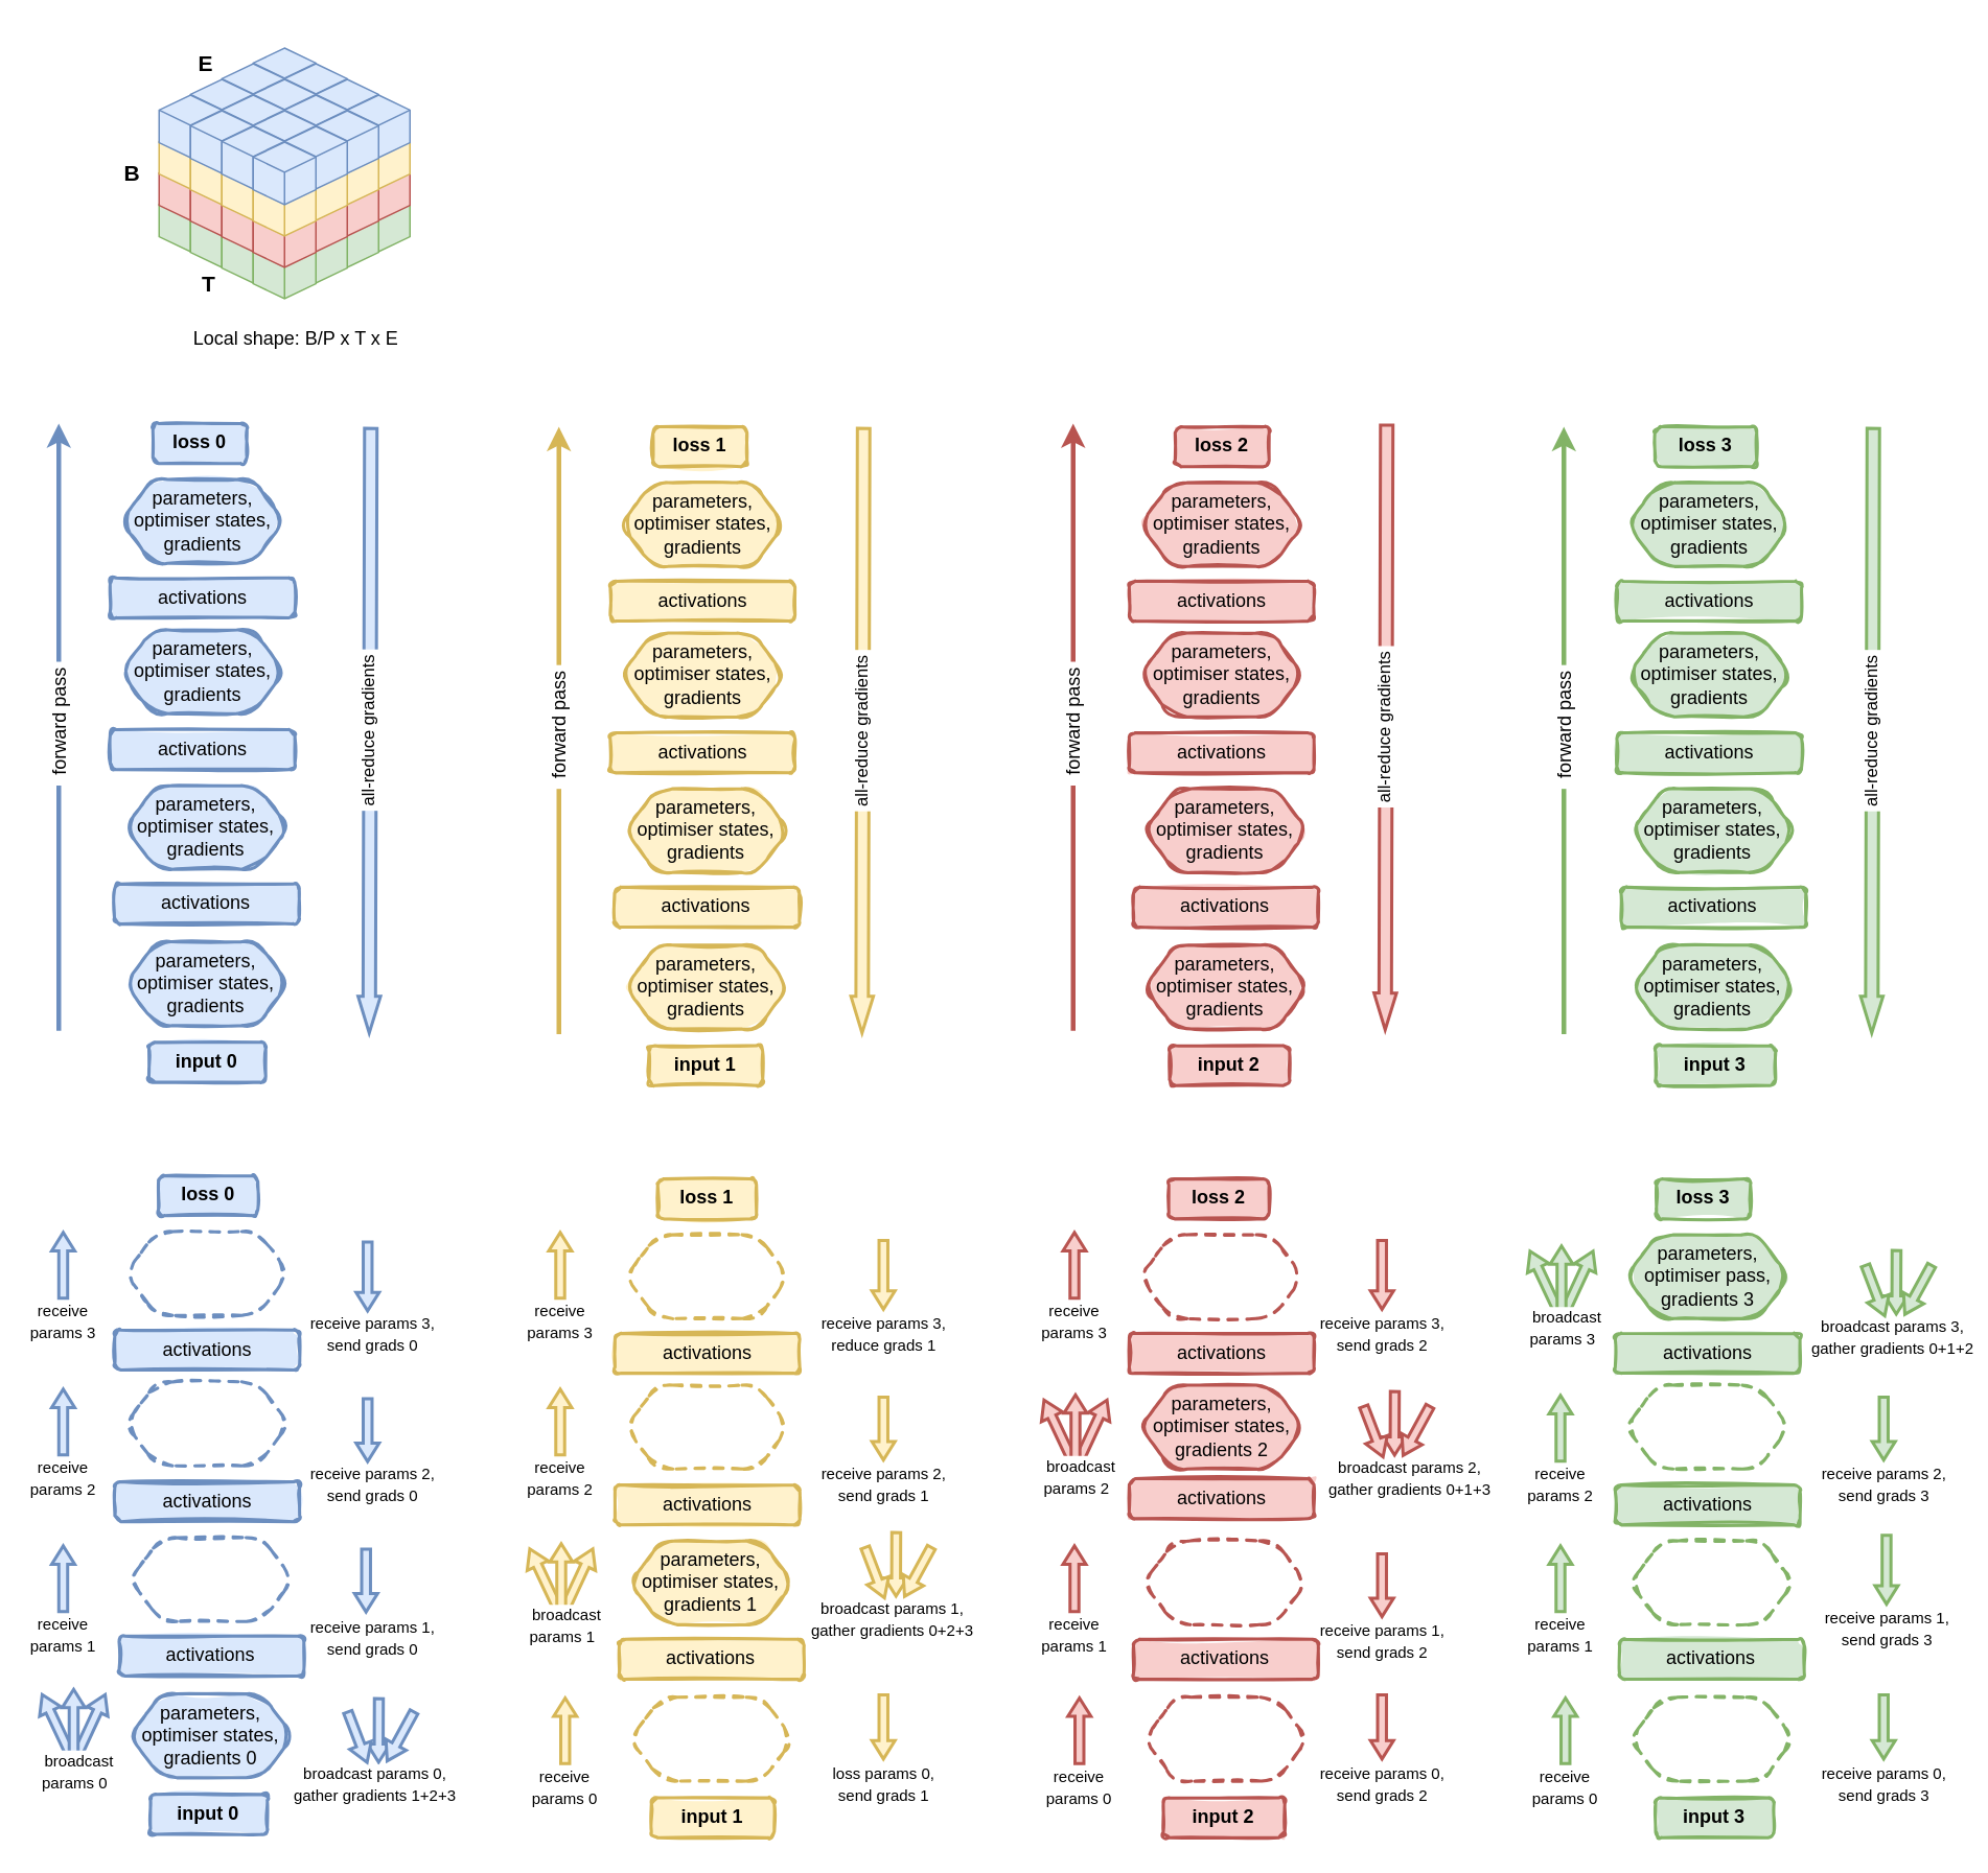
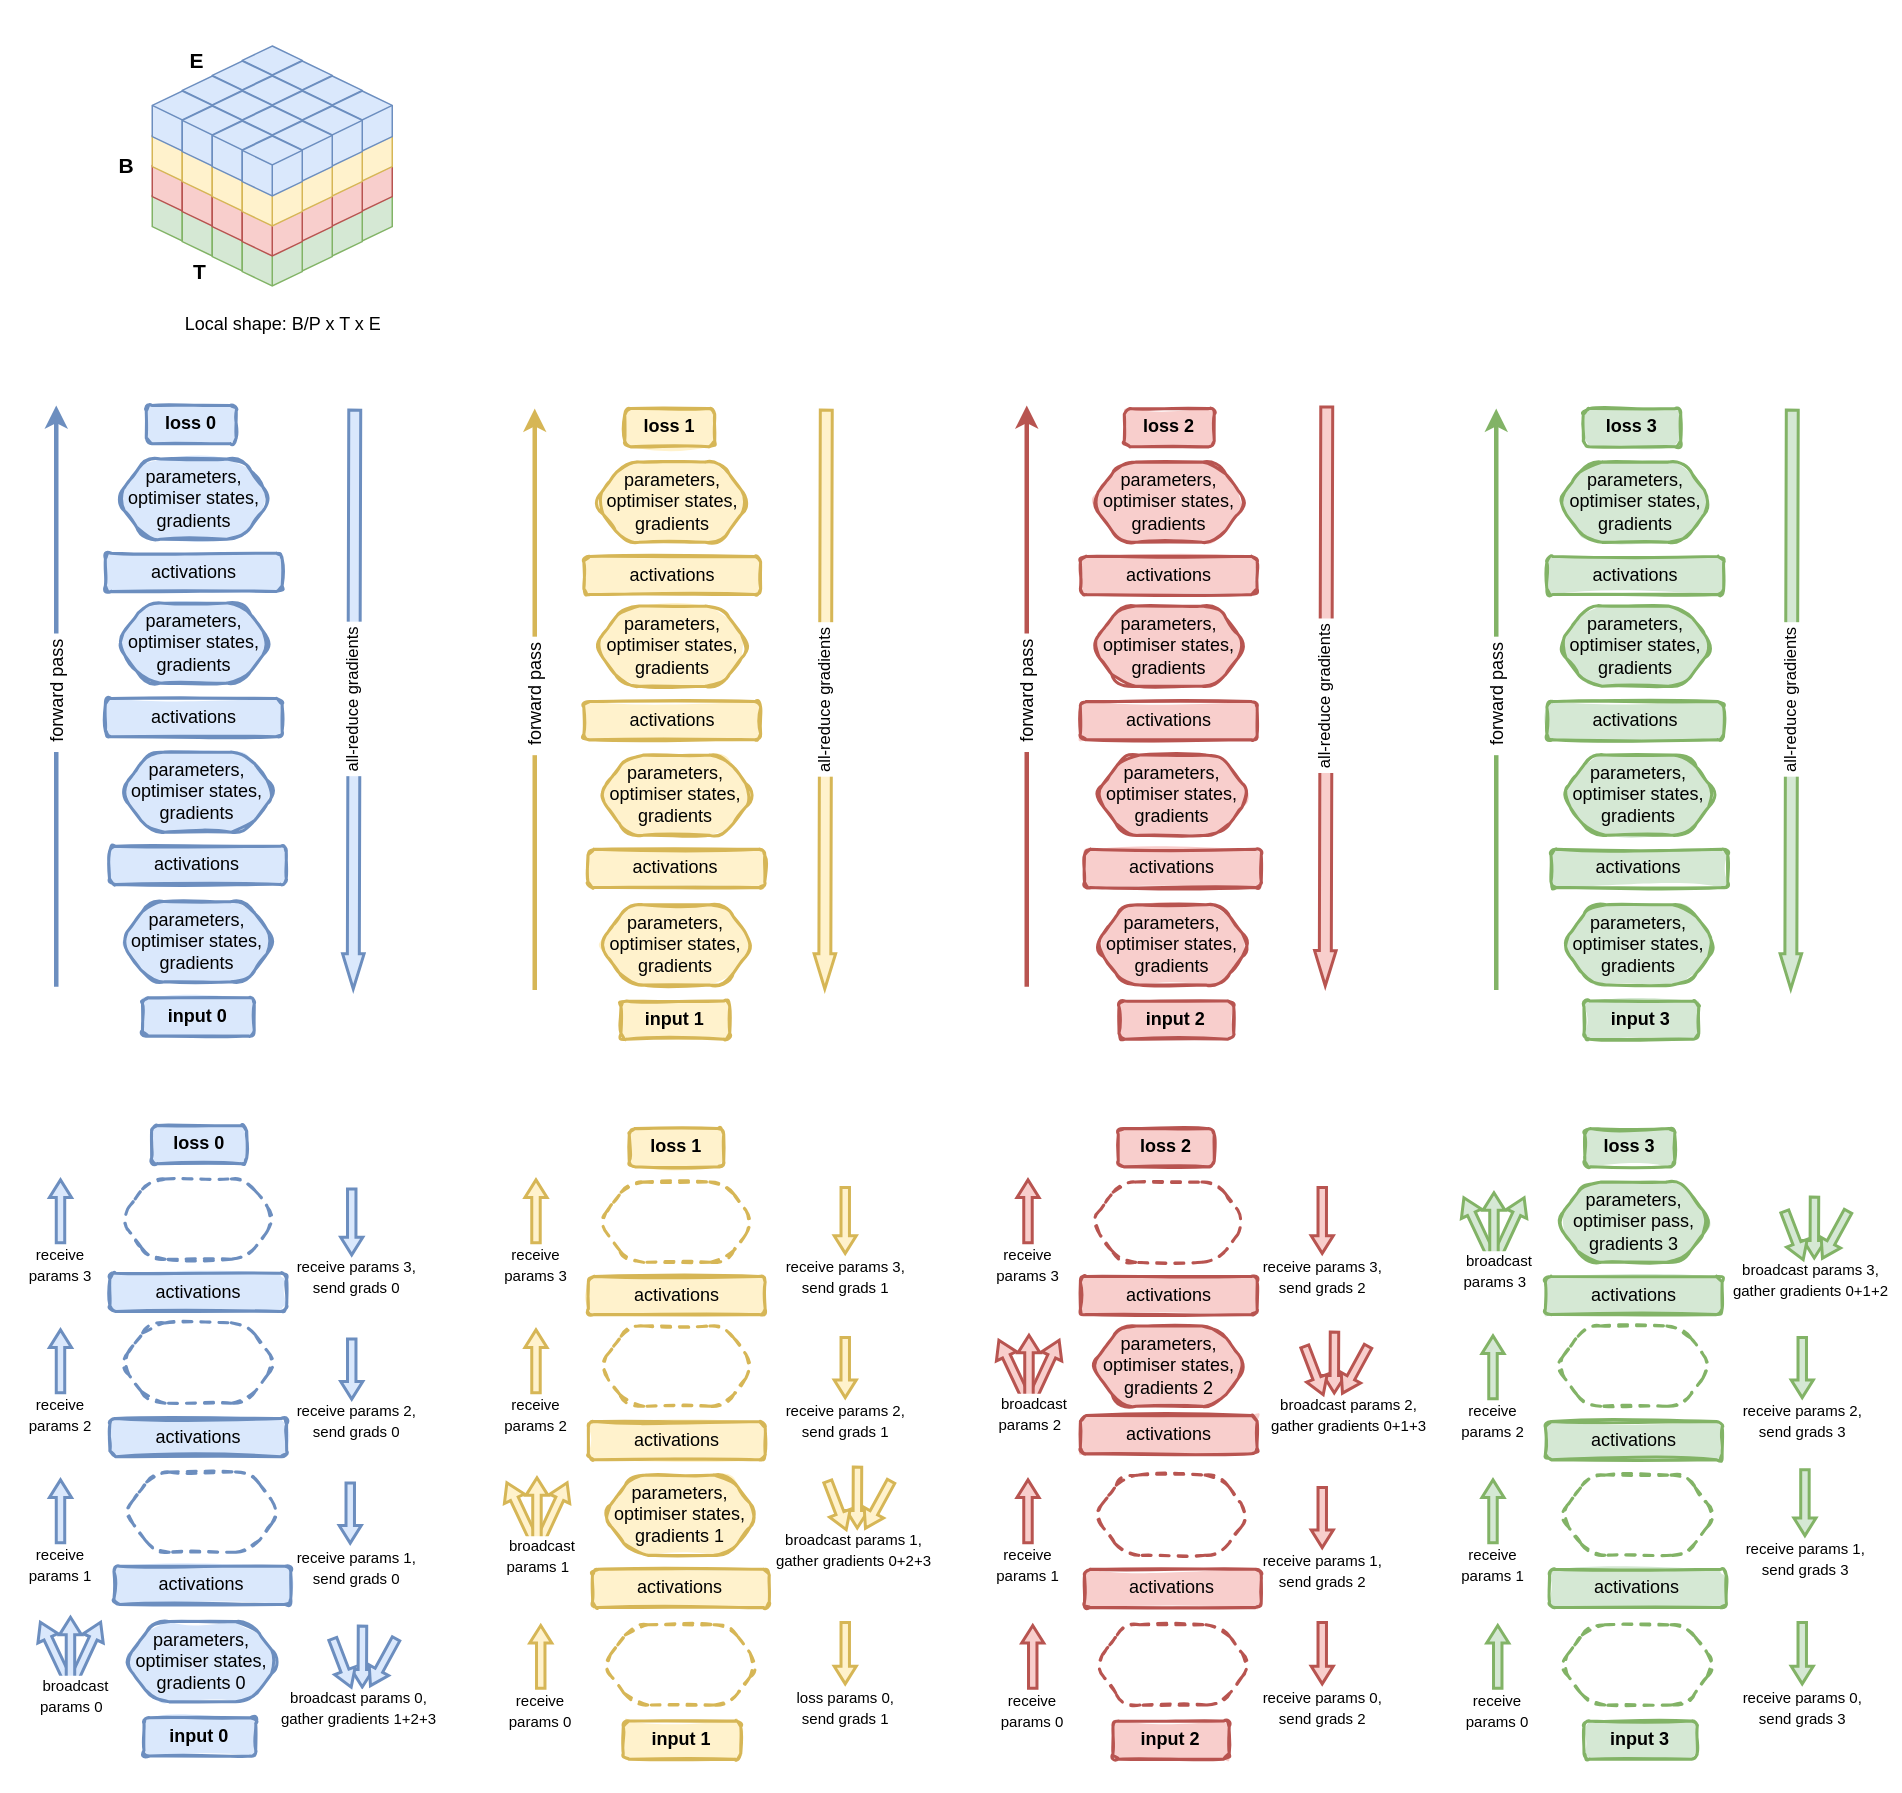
- <mxCell id="153" value="&lt;span style=&quot;font-size: 10px; text-wrap: nowrap; background-color: rgb(255, 255, 255);&quot;&gt;receive&amp;nbsp;&lt;/span&gt;&lt;span style=&quot;background-color: rgb(255, 255, 255); font-size: 10px; text-wrap: nowrap;&quot;&gt;params 3,&lt;/span&gt;&lt;div&gt;&lt;span style=&quot;background-color: rgb(255, 255, 255); font-size: 10px; text-wrap: nowrap;&quot;&gt;reduce grads 1&lt;/span&gt;&lt;br&gt;&lt;/div&gt;" style="text;whiteSpace=wrap;html=1;align=center;" parent="1" vertex="1"><mxGeometry x="520.83" y="830.18" width="85.17" height="47.82" as="geometry" /></mxCell>
+ <mxCell id="153" value="&lt;span style=&quot;font-size: 10px; text-wrap: nowrap; background-color: rgb(255, 255, 255);&quot;&gt;receive&amp;nbsp;&lt;/span&gt;&lt;span style=&quot;background-color: rgb(255, 255, 255); font-size: 10px; text-wrap: nowrap;&quot;&gt;params 3,&lt;/span&gt;&lt;div&gt;&lt;span style=&quot;background-color: rgb(255, 255, 255); font-size: 10px; text-wrap: nowrap;&quot;&gt;send grads 1&lt;/span&gt;&lt;br&gt;&lt;/div&gt;" style="text;whiteSpace=wrap;html=1;align=center;" parent="1" vertex="1"><mxGeometry x="520.83" y="830.18" width="85.17" height="47.82" as="geometry" /></mxCell>
